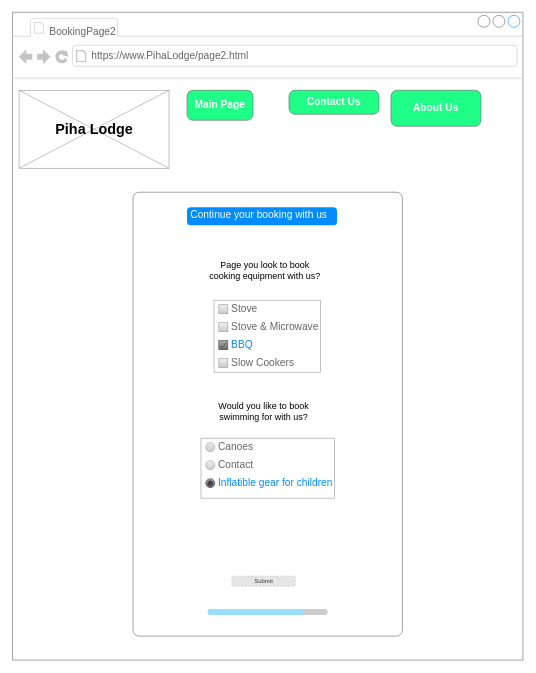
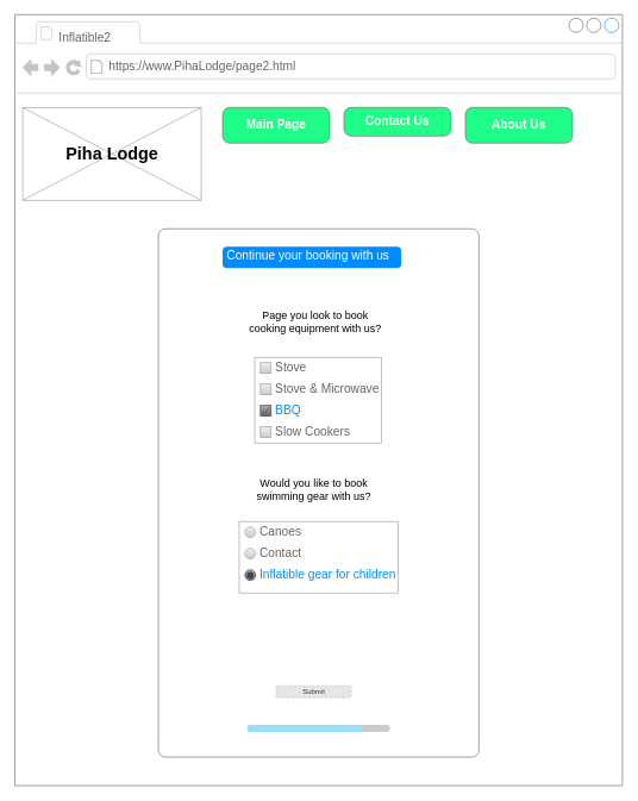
- <mxCell id="3" value="BookingPage2" style="strokeWidth=1;shadow=0;dashed=0;align=center;html=1;shape=mxgraph.mockup.containers.anchor;fontSize=17;fontColor=#666666;align=left;whiteSpace=wrap;" vertex="1" parent="2"><mxGeometry x="60" y="20" width="110" height="26" as="geometry" /></mxCell>
+ <mxCell id="3" value="Inflatible2" style="strokeWidth=1;shadow=0;dashed=0;align=center;html=1;shape=mxgraph.mockup.containers.anchor;fontSize=17;fontColor=#666666;align=left;whiteSpace=wrap;" vertex="1" parent="2"><mxGeometry x="60" y="20" width="110" height="26" as="geometry" /></mxCell>
- <mxCell id="9" value="Main Page" style="strokeWidth=1;shadow=0;dashed=0;align=center;html=1;shape=mxgraph.mockup.buttons.button;strokeColor=#666666;fontColor=#ffffff;mainText=;buttonStyle=round;fontSize=17;fontStyle=1;fillColor=#1FFF87;whiteSpace=wrap;" vertex="1" parent="2"><mxGeometry x="291" y="130" width="110" height="50" as="geometry" /></mxCell>
+ <mxCell id="9" value="Main Page" style="strokeWidth=1;shadow=0;dashed=0;align=center;html=1;shape=mxgraph.mockup.buttons.button;strokeColor=#666666;fontColor=#ffffff;mainText=;buttonStyle=round;fontSize=17;fontStyle=1;fillColor=#1FFF87;whiteSpace=wrap;" vertex="1" parent="2"><mxGeometry x="291" y="130" width="150" height="50" as="geometry" /></mxCell>
- <mxCell id="7" value="About Us" style="strokeWidth=1;shadow=0;dashed=0;align=center;html=1;shape=mxgraph.mockup.buttons.button;strokeColor=#666666;fontColor=#ffffff;mainText=;buttonStyle=round;fontSize=17;fontStyle=1;fillColor=#1FFF87;whiteSpace=wrap;" vertex="1" parent="2"><mxGeometry x="631" y="130" width="150" height="60" as="geometry" /></mxCell>
+ <mxCell id="7" value="About Us" style="strokeWidth=1;shadow=0;dashed=0;align=center;html=1;shape=mxgraph.mockup.buttons.button;strokeColor=#666666;fontColor=#ffffff;mainText=;buttonStyle=round;fontSize=17;fontStyle=1;fillColor=#1FFF87;whiteSpace=wrap;" vertex="1" parent="2"><mxGeometry x="631" y="130" width="150" height="50" as="geometry" /></mxCell>
- <mxCell id="20" value="Would you like to book swimming for with us?" style="text;html=1;strokeColor=none;fillColor=none;align=center;verticalAlign=middle;whiteSpace=wrap;overflow=hidden;fontSize=15;" vertex="1" parent="10"><mxGeometry x="122.5" y="355" width="190" height="40" as="geometry" /></mxCell>
+ <mxCell id="20" value="Would you like to book swimming gear with us?" style="text;html=1;strokeColor=none;fillColor=none;align=center;verticalAlign=middle;whiteSpace=wrap;overflow=hidden;fontSize=15;" vertex="1" parent="10"><mxGeometry x="122.5" y="355" width="190" height="40" as="geometry" /></mxCell>
